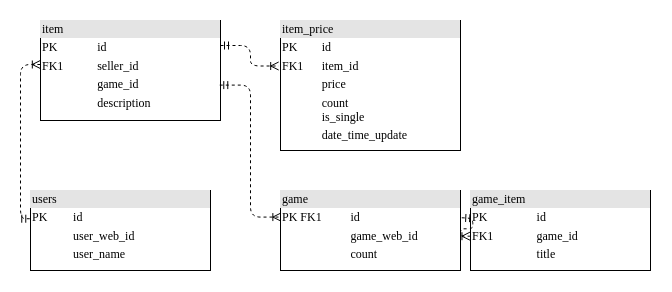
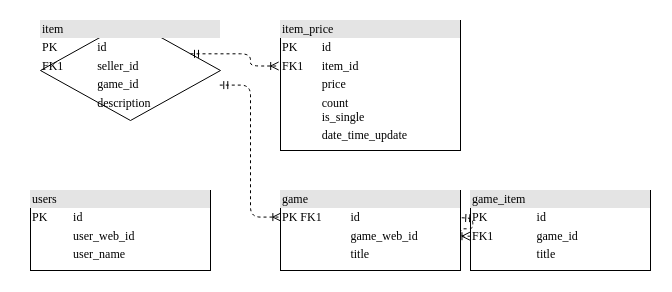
- <mxCell id="4" value="&lt;div style=&quot;box-sizing:border-box;width:100%;background:#e4e4e4;padding:2px;&quot;&gt;item&lt;/div&gt;&lt;table style=&quot;width:100%;font-size:1em;&quot; cellpadding=&quot;2&quot; cellspacing=&quot;0&quot;&gt;&lt;tbody&gt;&lt;tr&gt;&lt;td&gt;PK&lt;/td&gt;&lt;td&gt;id&lt;/td&gt;&lt;/tr&gt;&lt;tr&gt;&lt;td&gt;FK1&lt;br&gt;&lt;/td&gt;&lt;td&gt;seller_id&lt;/td&gt;&lt;/tr&gt;&lt;tr&gt;&lt;td&gt;&lt;br&gt;&lt;/td&gt;&lt;td&gt;game_id&lt;/td&gt;&lt;/tr&gt;&lt;tr&gt;&lt;td&gt;&lt;br&gt;&lt;/td&gt;&lt;td&gt;description&lt;br&gt;&lt;/td&gt;&lt;/tr&gt;&lt;tr&gt;&lt;td&gt;&lt;br&gt;&lt;/td&gt;&lt;td&gt;&lt;br&gt;&lt;/td&gt;&lt;/tr&gt;&lt;/tbody&gt;&lt;/table&gt;" style="verticalAlign=top;align=left;overflow=fill;html=1;rounded=0;shadow=0;comic=0;labelBackgroundColor=none;strokeWidth=1;fontFamily=Verdana;fontSize=12" parent="1" vertex="1"><mxGeometry x="40" y="20" width="180" height="100" as="geometry" /></mxCell>
+ <mxCell id="4" value="&lt;div style=&quot;box-sizing:border-box;width:100%;background:#e4e4e4;padding:2px;&quot;&gt;item&lt;/div&gt;&lt;table style=&quot;width:100%;font-size:1em;&quot; cellpadding=&quot;2&quot; cellspacing=&quot;0&quot;&gt;&lt;tbody&gt;&lt;tr&gt;&lt;td&gt;PK&lt;/td&gt;&lt;td&gt;id&lt;/td&gt;&lt;/tr&gt;&lt;tr&gt;&lt;td&gt;FK1&lt;br&gt;&lt;/td&gt;&lt;td&gt;seller_id&lt;/td&gt;&lt;/tr&gt;&lt;tr&gt;&lt;td&gt;&lt;br&gt;&lt;/td&gt;&lt;td&gt;game_id&lt;/td&gt;&lt;/tr&gt;&lt;tr&gt;&lt;td&gt;&lt;br&gt;&lt;/td&gt;&lt;td&gt;description&lt;br&gt;&lt;/td&gt;&lt;/tr&gt;&lt;tr&gt;&lt;td&gt;&lt;br&gt;&lt;/td&gt;&lt;td&gt;&lt;br&gt;&lt;/td&gt;&lt;/tr&gt;&lt;/tbody&gt;&lt;/table&gt;" style="rhombus;verticalAlign=top;align=left;overflow=fill;html=1;shadow=0;comic=0;labelBackgroundColor=none;strokeWidth=1;fontFamily=Verdana;fontSize=12;" parent="1" vertex="1"><mxGeometry x="40" y="20" width="180" height="100" as="geometry" /></mxCell>
- <mxCell id="2" style="edgeStyle=orthogonalEdgeStyle;html=1;dashed=1;labelBackgroundColor=none;startArrow=ERmandOne;endArrow=ERoneToMany;fontFamily=Verdana;fontSize=12;align=left;exitX=-0.004;exitY=0.353;exitDx=0;exitDy=0;exitPerimeter=0;entryX=-0.001;entryY=0.44;entryDx=0;entryDy=0;entryPerimeter=0;" parent="1" source="3" target="4" edge="1"><mxGeometry relative="1" as="geometry"><mxPoint x="-20" y="95" as="sourcePoint" /><Array as="points"><mxPoint x="20" y="218" /><mxPoint x="20" y="64" /></Array><mxPoint x="40" y="60" as="targetPoint" /></mxGeometry></mxCell>
- <mxCell id="7" value="&lt;div style=&quot;box-sizing:border-box;width:100%;background:#e4e4e4;padding:2px;&quot;&gt;game&lt;/div&gt;&lt;table style=&quot;width:100%;font-size:1em;&quot; cellpadding=&quot;2&quot; cellspacing=&quot;0&quot;&gt;&lt;tbody&gt;&lt;tr&gt;&lt;td&gt;PK FK1&lt;/td&gt;&lt;td&gt;id&lt;/td&gt;&lt;/tr&gt;&lt;tr&gt;&lt;td&gt;&lt;br&gt;&lt;/td&gt;&lt;td&gt;game_web_id&lt;/td&gt;&lt;/tr&gt;&lt;tr&gt;&lt;td&gt;&lt;br&gt;&lt;/td&gt;&lt;td&gt;count&lt;/td&gt;&lt;/tr&gt;&lt;/tbody&gt;&lt;/table&gt;" style="verticalAlign=top;align=left;overflow=fill;html=1;rounded=0;shadow=0;comic=0;labelBackgroundColor=none;strokeWidth=1;fontFamily=Verdana;fontSize=12" parent="1" vertex="1"><mxGeometry x="280" y="190" width="180" height="80" as="geometry" /></mxCell>
+ <mxCell id="7" value="&lt;div style=&quot;box-sizing:border-box;width:100%;background:#e4e4e4;padding:2px;&quot;&gt;game&lt;/div&gt;&lt;table style=&quot;width:100%;font-size:1em;&quot; cellpadding=&quot;2&quot; cellspacing=&quot;0&quot;&gt;&lt;tbody&gt;&lt;tr&gt;&lt;td&gt;PK FK1&lt;/td&gt;&lt;td&gt;id&lt;/td&gt;&lt;/tr&gt;&lt;tr&gt;&lt;td&gt;&lt;br&gt;&lt;/td&gt;&lt;td&gt;game_web_id&lt;/td&gt;&lt;/tr&gt;&lt;tr&gt;&lt;td&gt;&lt;br&gt;&lt;/td&gt;&lt;td&gt;title&lt;/td&gt;&lt;/tr&gt;&lt;/tbody&gt;&lt;/table&gt;" style="verticalAlign=top;align=left;overflow=fill;html=1;rounded=0;shadow=0;comic=0;labelBackgroundColor=none;strokeWidth=1;fontFamily=Verdana;fontSize=12" parent="1" vertex="1"><mxGeometry x="280" y="190" width="180" height="80" as="geometry" /></mxCell>
